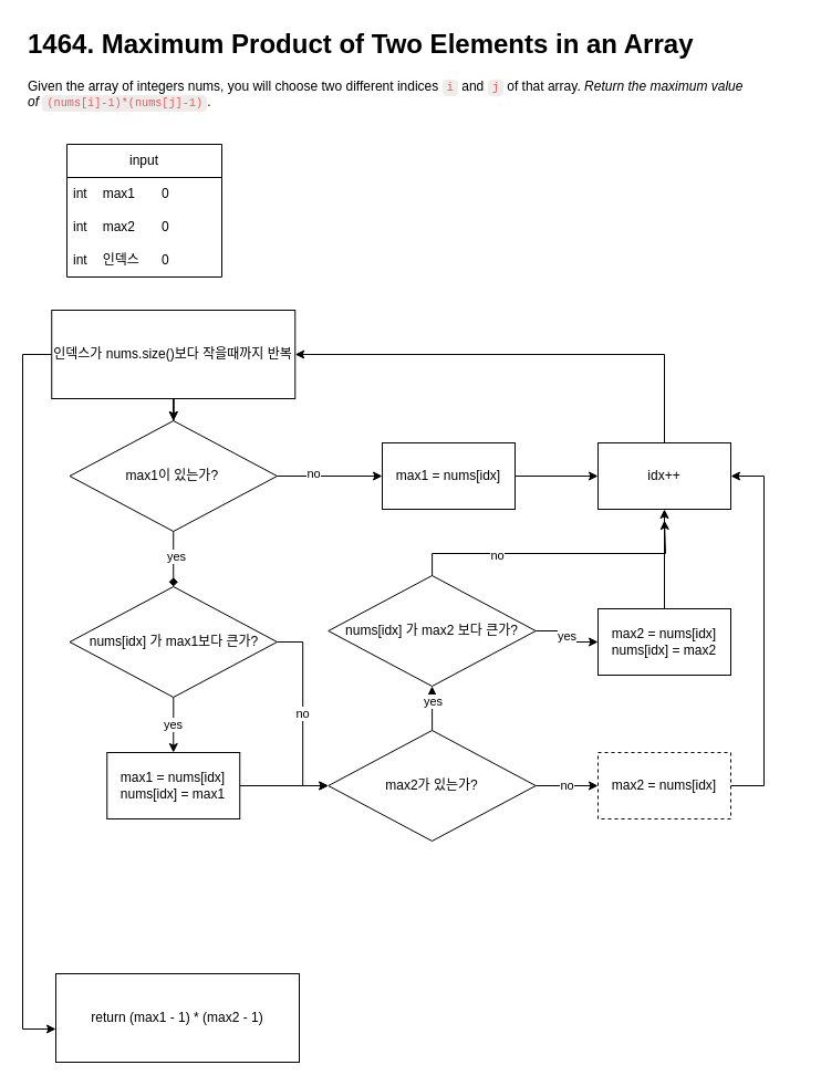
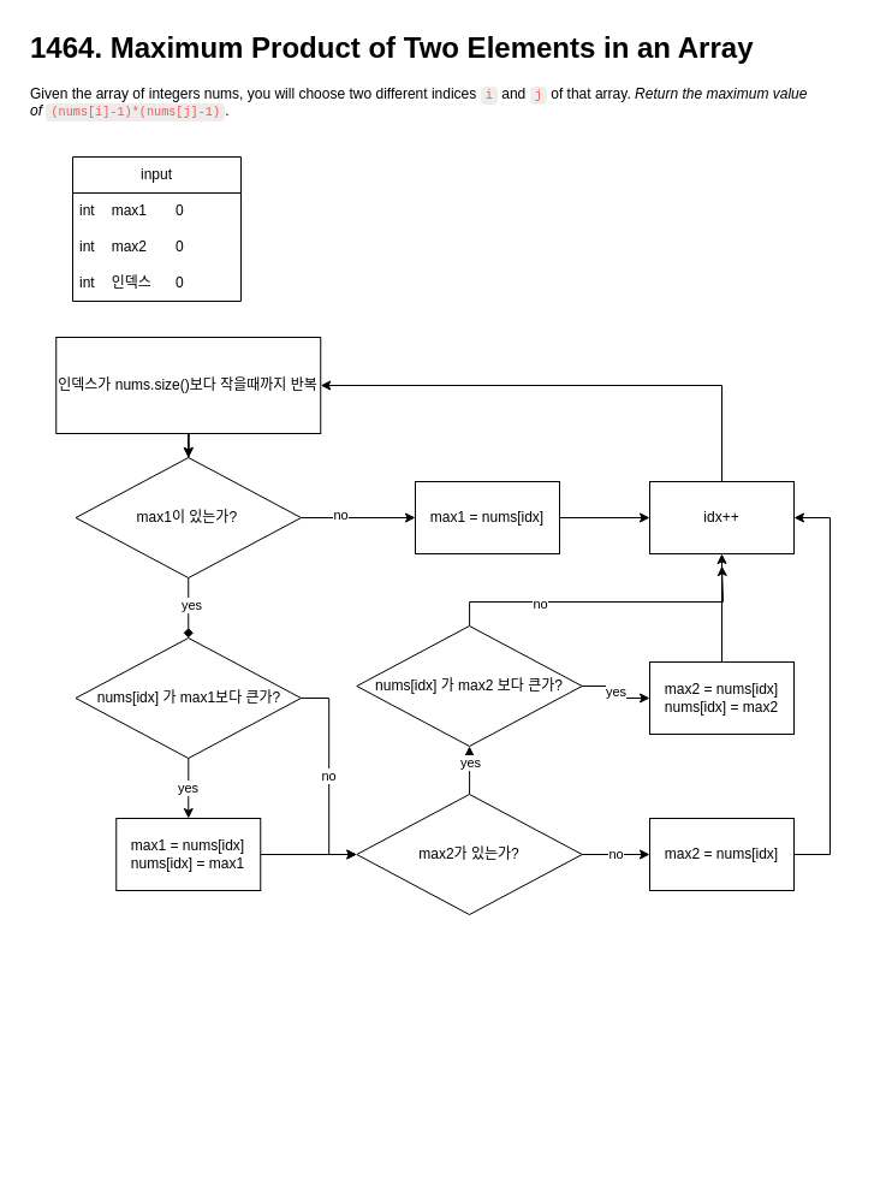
- <mxCell id="5" value="" style="edgeStyle=orthogonalEdgeStyle;rounded=0;orthogonalLoop=1;jettySize=auto;html=1;exitX=0;exitY=0.5;exitDx=0;exitDy=0;" edge="1" parent="1" source="6" target="31"><mxGeometry relative="1" as="geometry"><Array as="points"><mxPoint x="20" y="320" /><mxPoint x="20" y="930" /></Array></mxGeometry></mxCell>
- <mxCell id="37" value="max2 = nums[idx]" style="whiteSpace=wrap;html=1;dashed=1;" vertex="1" parent="1"><mxGeometry x="540" y="680" width="120" height="60" as="geometry" /></mxCell>
+ <mxCell id="37" value="max2 = nums[idx]" style="whiteSpace=wrap;html=1;" vertex="1" parent="1"><mxGeometry x="540" y="680" width="120" height="60" as="geometry" /></mxCell>
- <mxCell id="31" value="return (max1 - 1) * (max2 - 1)" style="rounded=0;whiteSpace=wrap;html=1;" vertex="1" parent="1"><mxGeometry x="50" y="880" width="220" height="80" as="geometry" /></mxCell>
